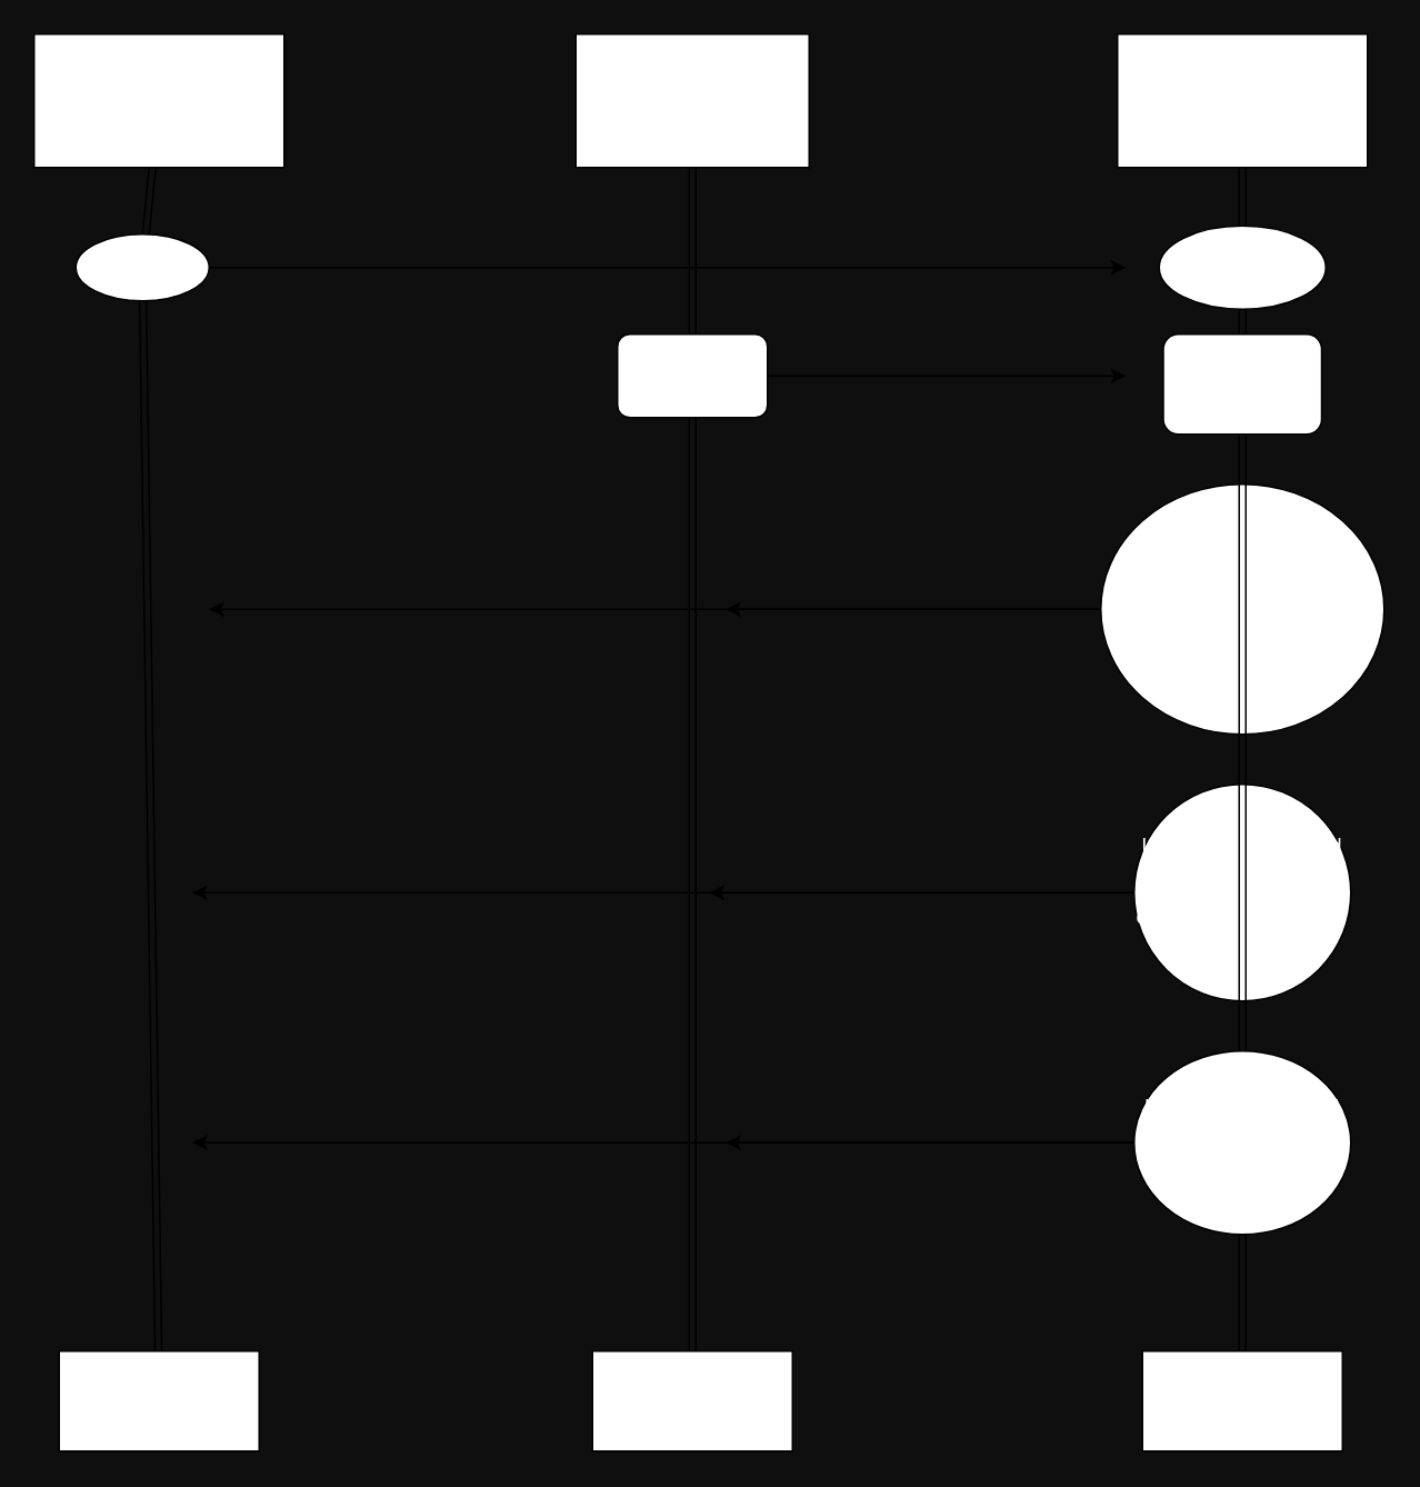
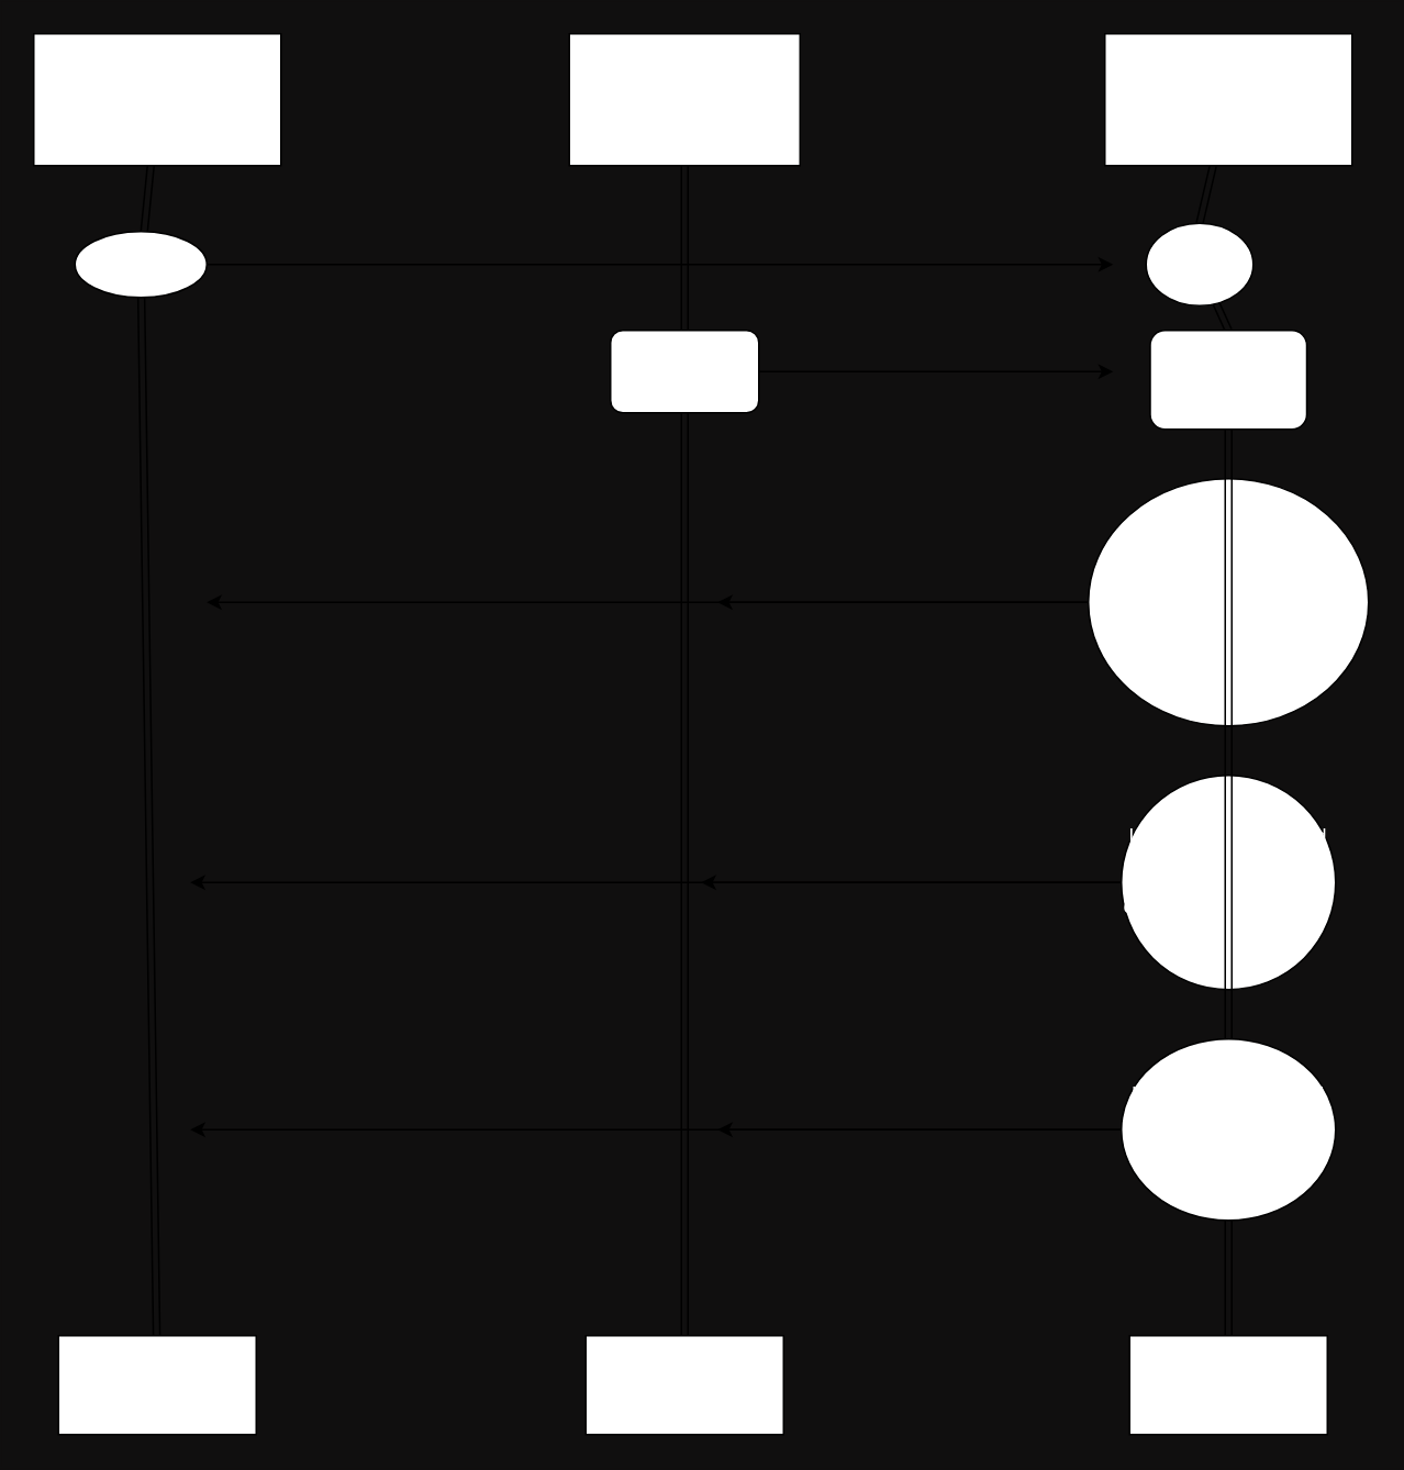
- <mxCell id="15" value="Import Arrays" style="ellipse;whiteSpace=wrap;html=1;fontColor=#FFFFFF;" vertex="1" parent="1"><mxGeometry x="695" y="135" width="100" height="50" as="geometry" /></mxCell>
+ <mxCell id="15" value="Import Arrays" style="ellipse;whiteSpace=wrap;html=1;fontColor=#FFFFFF;" vertex="1" parent="1"><mxGeometry x="695" y="135" width="65" height="50" as="geometry" /></mxCell>
